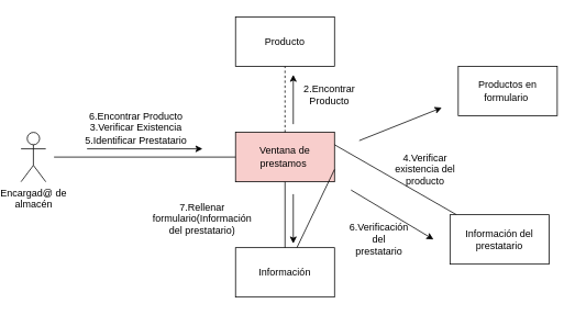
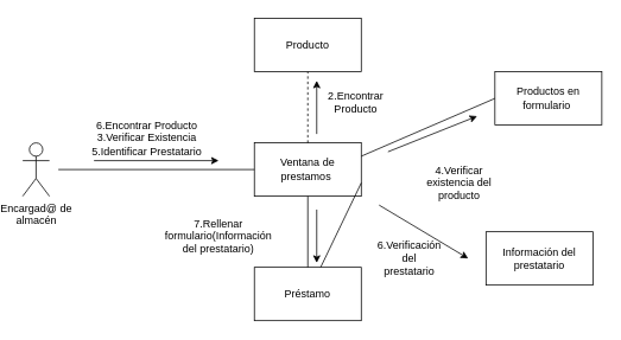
- <mxCell id="3" value="Ventana de prestamos&amp;nbsp;" style="rounded=0;whiteSpace=wrap;html=1;fillColor=#f8cecc;" parent="1" vertex="1"><mxGeometry x="280" y="160" width="120" height="60" as="geometry" /></mxCell>
+ <mxCell id="3" value="Ventana de prestamos&amp;nbsp;" style="rounded=0;whiteSpace=wrap;html=1;" parent="1" vertex="1"><mxGeometry x="280" y="160" width="120" height="60" as="geometry" /></mxCell>
- <mxCell id="9" value="" style="endArrow=none;html=1;rounded=0;exitX=1;exitY=0.25;exitDx=0;exitDy=0;" parent="1" source="3" target="17" edge="1"><mxGeometry width="50" height="50" relative="1" as="geometry"><mxPoint x="450" y="210" as="sourcePoint" /><mxPoint x="500" y="160" as="targetPoint" /></mxGeometry></mxCell>
+ <mxCell id="9" value="" style="endArrow=none;html=1;rounded=0;exitX=1;exitY=0.25;exitDx=0;exitDy=0;entryX=0;entryY=0.5;entryDx=0;entryDy=0;" parent="1" source="3" target="8" edge="1"><mxGeometry width="50" height="50" relative="1" as="geometry"><mxPoint x="450" y="210" as="sourcePoint" /><mxPoint x="500" y="160" as="targetPoint" /></mxGeometry></mxCell>
- <mxCell id="5" value="Información" style="rounded=0;whiteSpace=wrap;html=1;" parent="1" vertex="1"><mxGeometry x="280" y="300" width="120" height="60" as="geometry" /></mxCell>
+ <mxCell id="5" value="Préstamo" style="rounded=0;whiteSpace=wrap;html=1;" parent="1" vertex="1"><mxGeometry x="280" y="300" width="120" height="60" as="geometry" /></mxCell>
